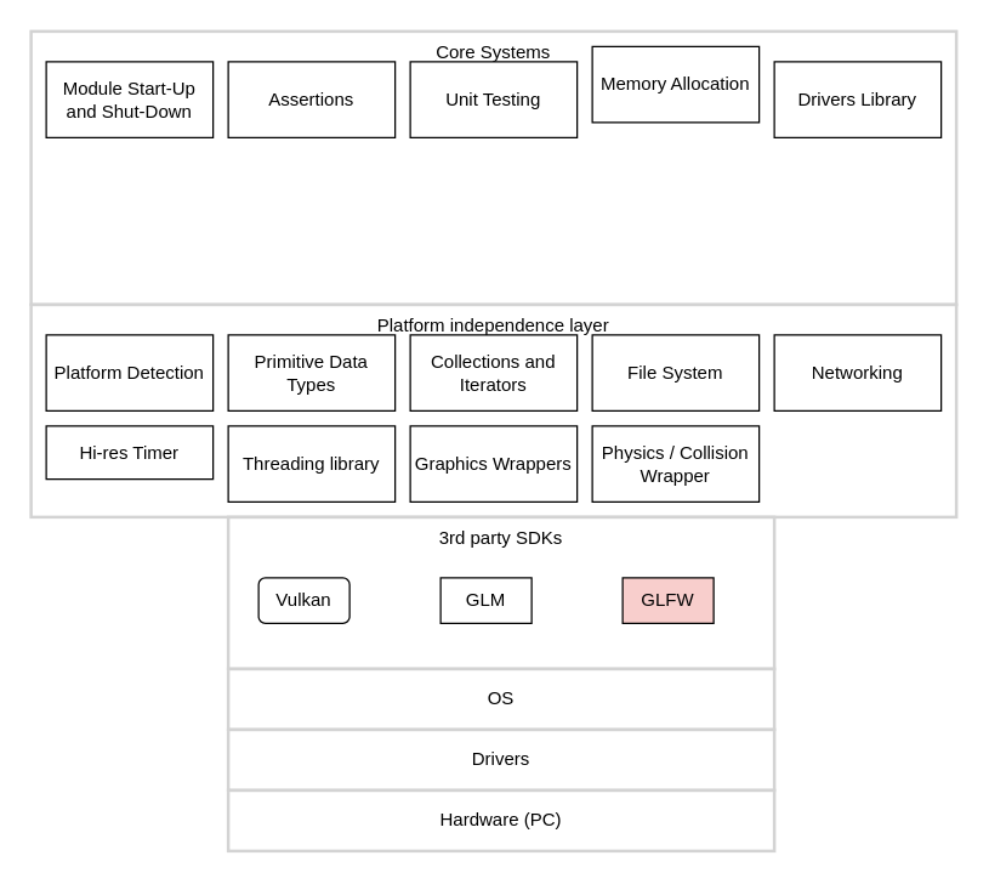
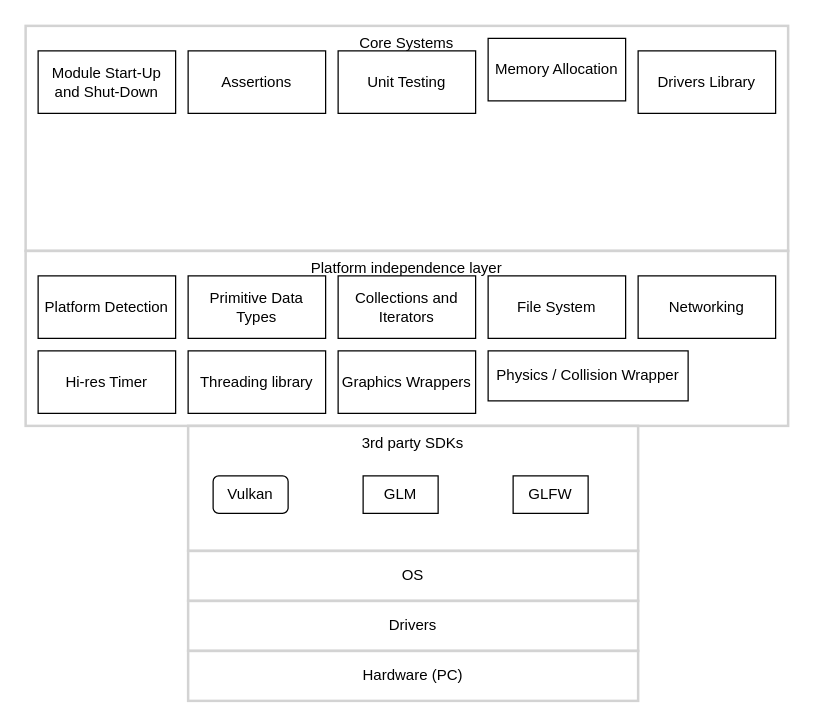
- <mxCell id="15" value="Hi-res Timer" style="rounded=0;whiteSpace=wrap;html=1;" vertex="1" parent="1"><mxGeometry x="30" y="280" width="110" height="35" as="geometry" /></mxCell>
+ <mxCell id="15" value="Hi-res Timer" style="rounded=0;whiteSpace=wrap;html=1;" vertex="1" parent="1"><mxGeometry x="30" y="280" width="110" height="50" as="geometry" /></mxCell>
- <mxCell id="18" value="Physics / Collision Wrapper" style="rounded=0;whiteSpace=wrap;html=1;" vertex="1" parent="1"><mxGeometry x="390" y="280" width="110" height="50" as="geometry" /></mxCell>
+ <mxCell id="18" value="Physics / Collision Wrapper" style="rounded=0;whiteSpace=wrap;html=1;" vertex="1" parent="1"><mxGeometry x="390" y="280" width="160" height="40" as="geometry" /></mxCell>
- <mxCell id="8" value="GLFW" style="rounded=0;whiteSpace=wrap;html=1;fillColor=#f8cecc;" vertex="1" parent="1"><mxGeometry x="410" y="380" width="60" height="30" as="geometry" /></mxCell>
+ <mxCell id="8" value="GLFW" style="rounded=0;whiteSpace=wrap;html=1;" vertex="1" parent="1"><mxGeometry x="410" y="380" width="60" height="30" as="geometry" /></mxCell>
